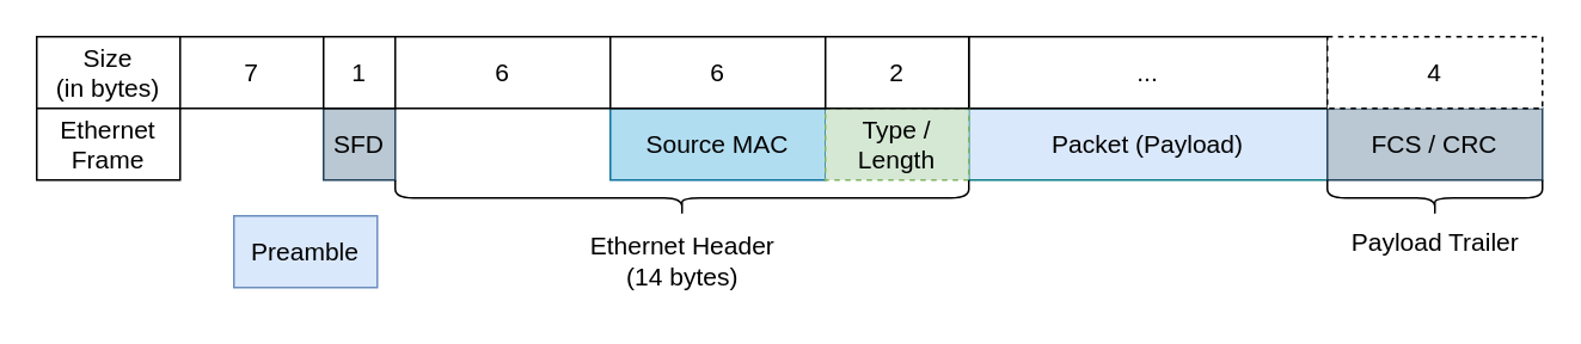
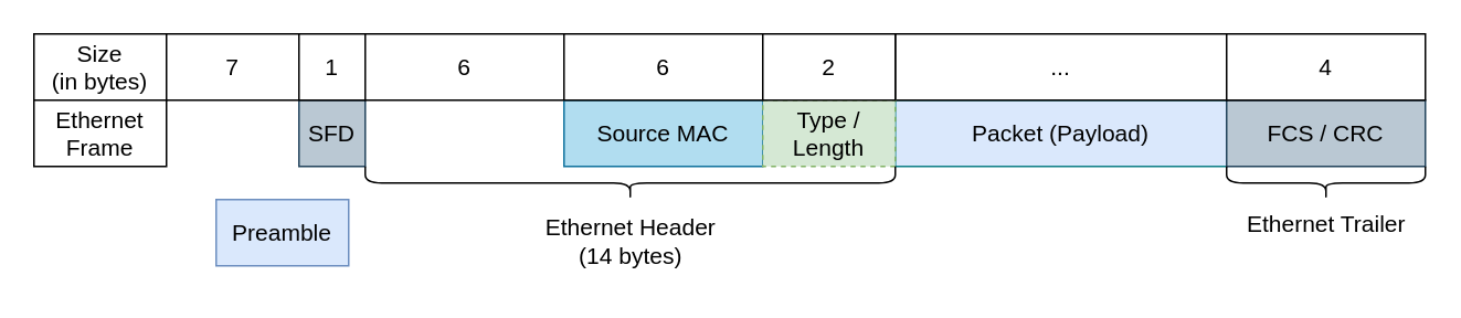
- <mxCell id="12" value="4" style="rounded=0;whiteSpace=wrap;html=1;fontSize=14;dashed=1;" vertex="1" parent="1"><mxGeometry x="740" y="20" width="120" height="40" as="geometry" /></mxCell>
+ <mxCell id="12" value="4" style="rounded=0;whiteSpace=wrap;html=1;fontSize=14;" vertex="1" parent="1"><mxGeometry x="740" y="20" width="120" height="40" as="geometry" /></mxCell>
- <mxCell id="20" value="Payload Trailer" style="text;html=1;align=center;verticalAlign=middle;resizable=0;points=[];autosize=1;strokeColor=none;fillColor=none;fontSize=14;" vertex="1" parent="1"><mxGeometry x="740" y="120" width="120" height="30" as="geometry" /></mxCell>
+ <mxCell id="20" value="Ethernet Trailer" style="text;html=1;align=center;verticalAlign=middle;resizable=0;points=[];autosize=1;strokeColor=none;fillColor=none;fontSize=14;" vertex="1" parent="1"><mxGeometry x="740" y="120" width="120" height="30" as="geometry" /></mxCell>
